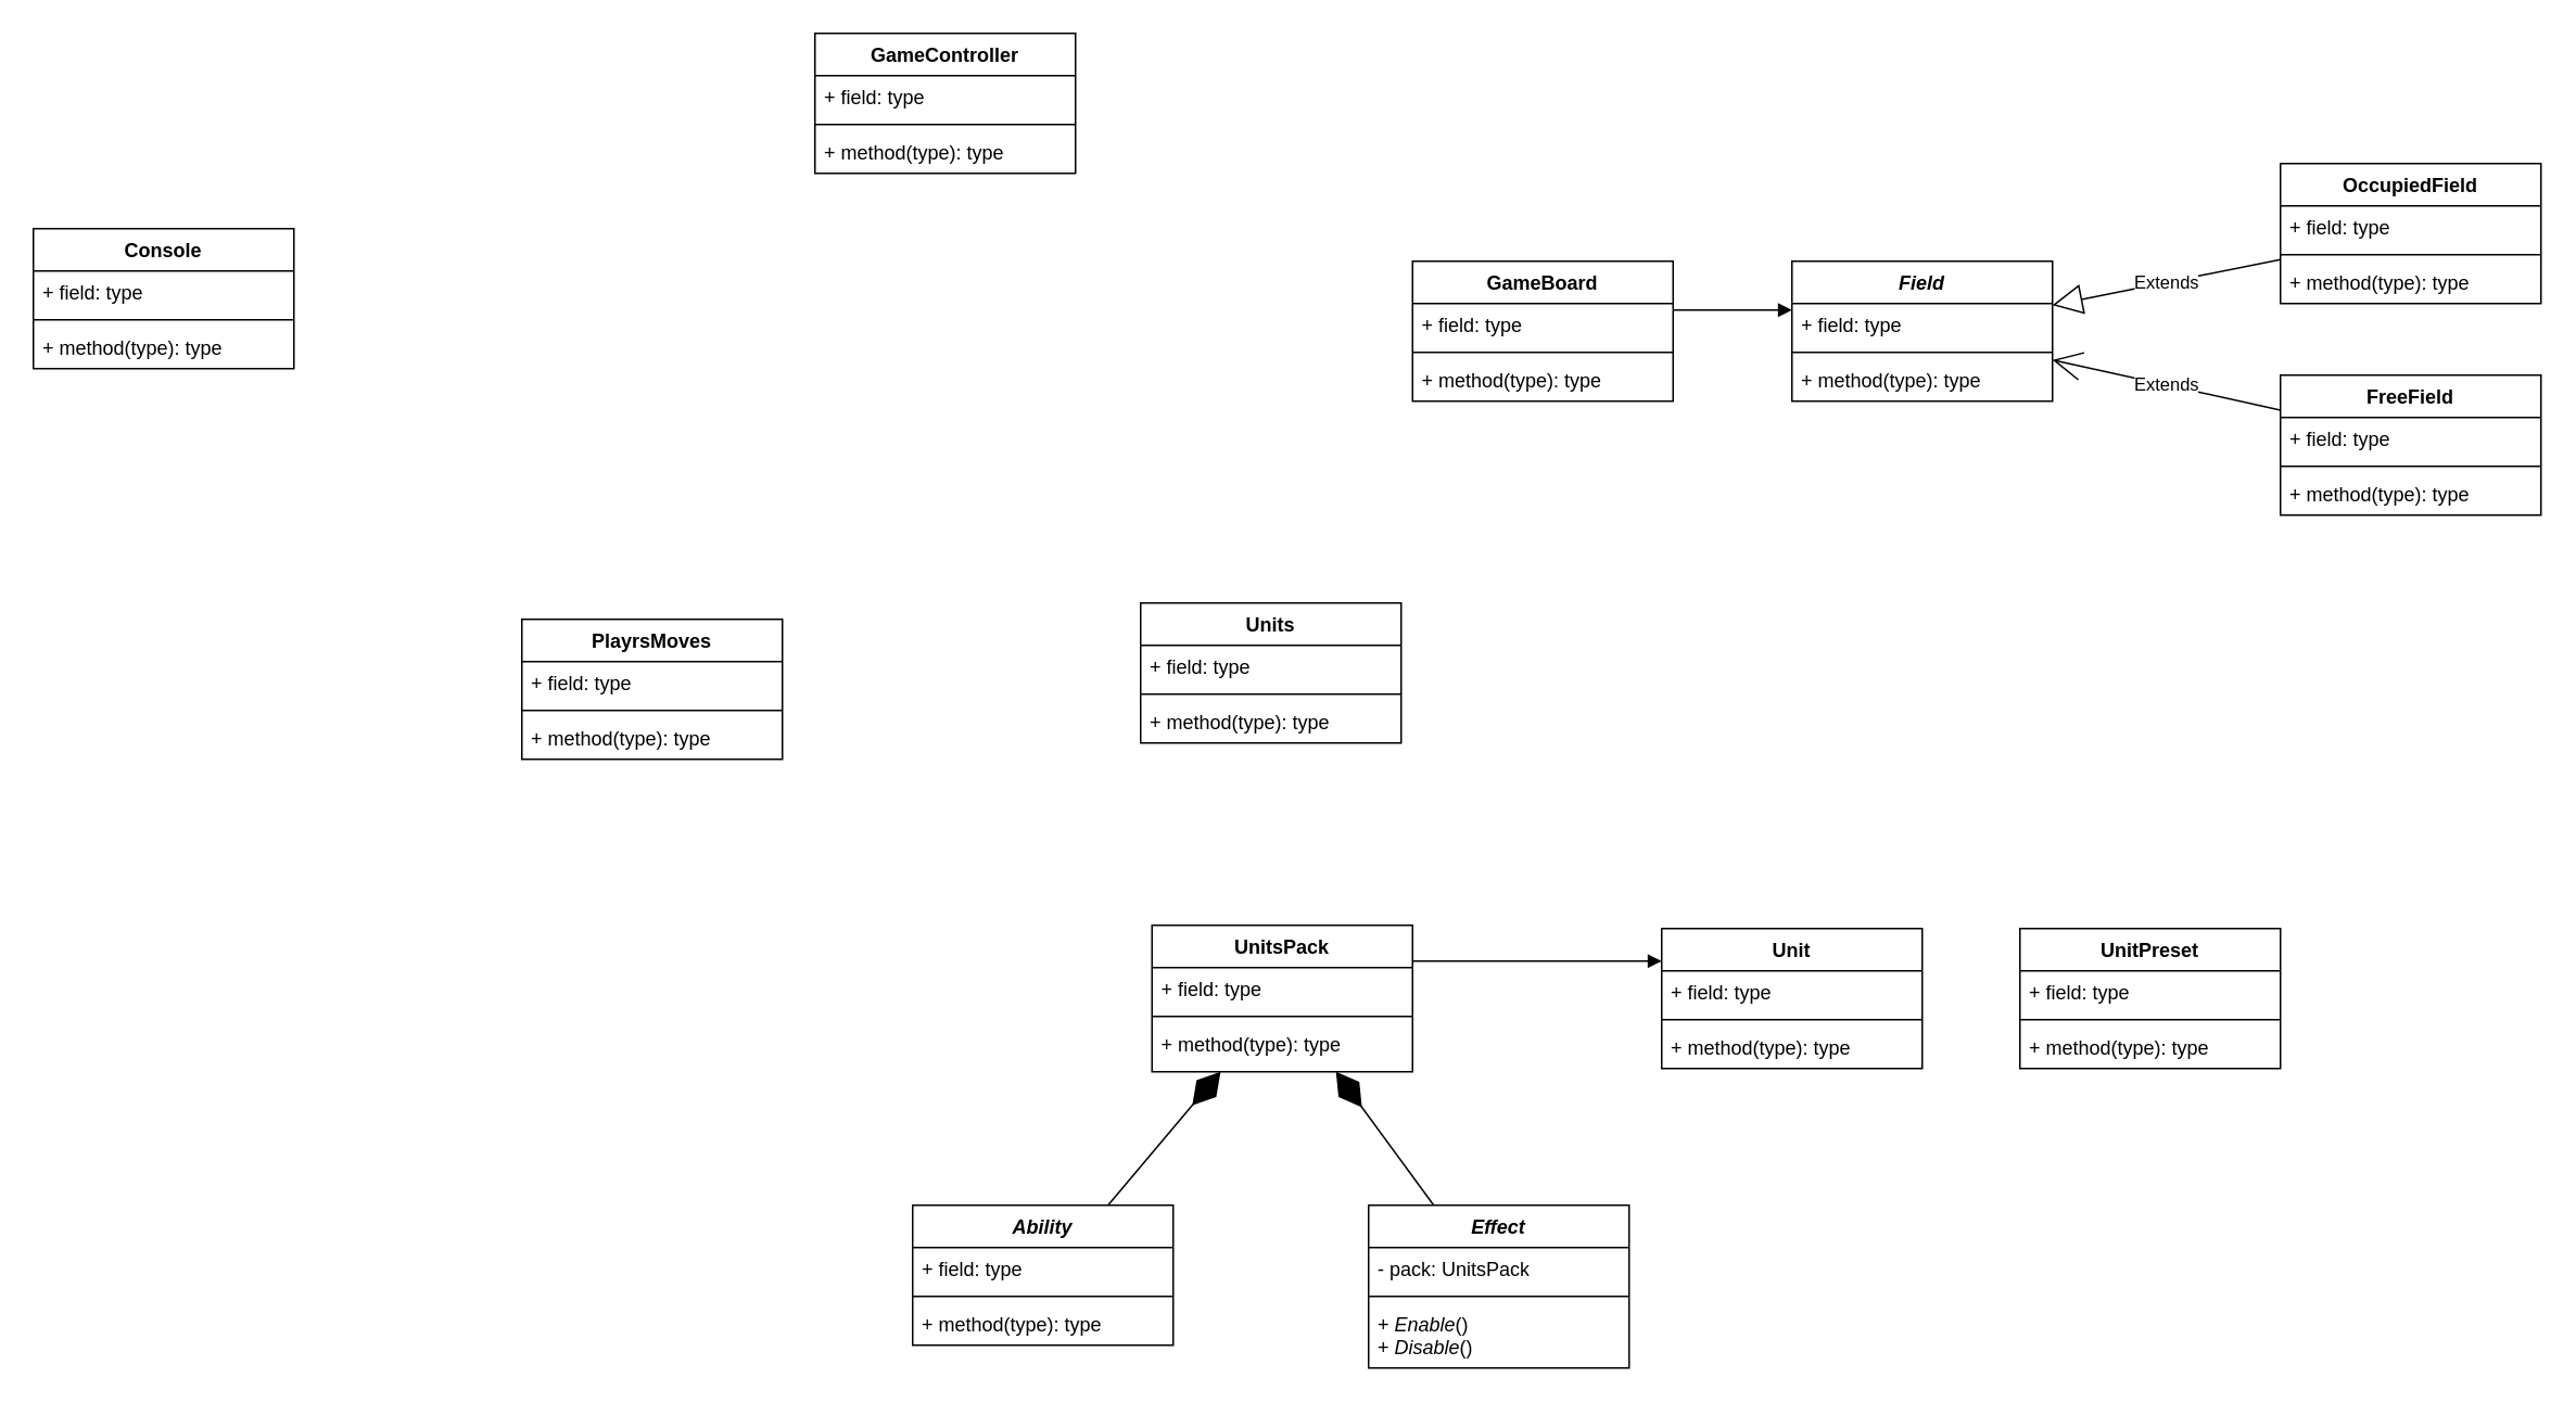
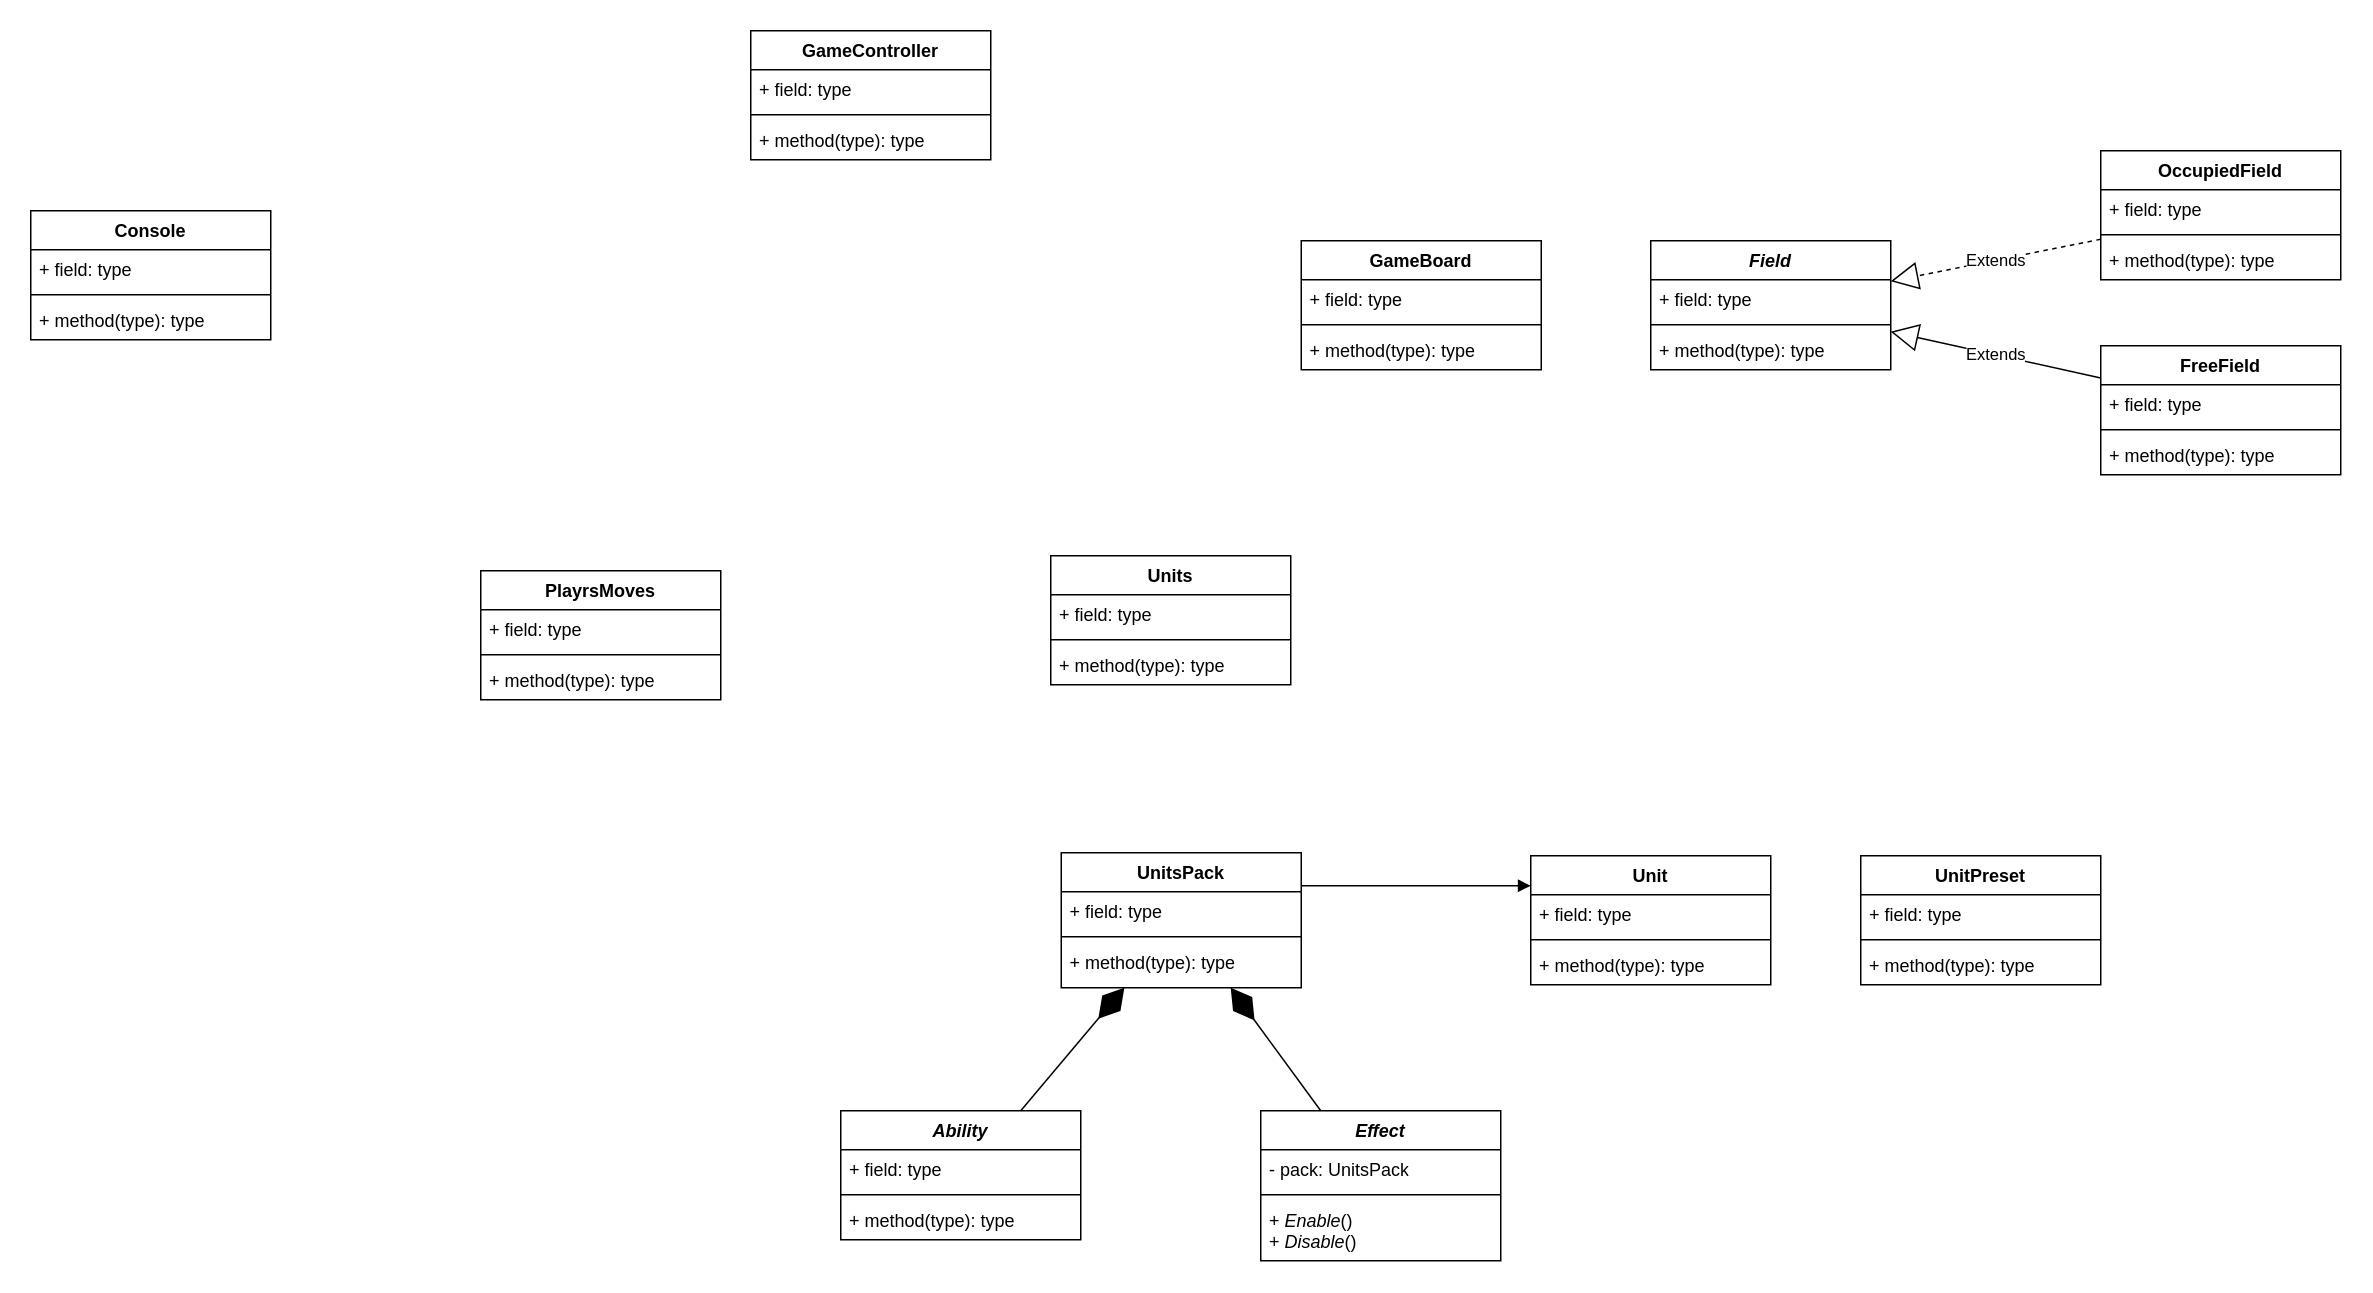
- <mxCell id="57" value="Extends" style="endArrow=block;endSize=16;endFill=0;html=1;rounded=0;" edge="1" parent="1" source="52" target="40"><mxGeometry width="160" relative="1" as="geometry"><mxPoint x="1300" y="90" as="sourcePoint" /><mxPoint x="1270" y="150" as="targetPoint" /></mxGeometry></mxCell>
+ <mxCell id="57" value="Extends" style="endArrow=block;endSize=16;endFill=0;html=1;rounded=0;dashed=1;" edge="1" parent="1" source="52" target="40"><mxGeometry width="160" relative="1" as="geometry"><mxPoint x="1300" y="90" as="sourcePoint" /><mxPoint x="1270" y="150" as="targetPoint" /></mxGeometry></mxCell>
- <mxCell id="59" value="" style="html=1;verticalAlign=bottom;endArrow=block;edgeStyle=elbowEdgeStyle;elbow=vertical;curved=0;rounded=0;" edge="1" parent="1" source="6" target="40"><mxGeometry width="80" relative="1" as="geometry"><mxPoint x="960" y="290" as="sourcePoint" /><mxPoint x="1113" y="290" as="targetPoint" /><Array as="points"><mxPoint x="1070" y="190" /></Array></mxGeometry></mxCell>
- <mxCell id="56" value="Extends" style="endArrow=open;endSize=16;endFill=0;html=1;rounded=0;exitX=0;exitY=0.25;exitDx=0;exitDy=0;" edge="1" parent="1" source="48" target="40"><mxGeometry width="160" relative="1" as="geometry"><mxPoint x="950" y="570" as="sourcePoint" /><mxPoint x="1260" y="300" as="targetPoint" /></mxGeometry></mxCell>
+ <mxCell id="56" value="Extends" style="endArrow=block;endSize=16;endFill=0;html=1;rounded=0;exitX=0;exitY=0.25;exitDx=0;exitDy=0;" edge="1" parent="1" source="48" target="40"><mxGeometry width="160" relative="1" as="geometry"><mxPoint x="950" y="570" as="sourcePoint" /><mxPoint x="1260" y="300" as="targetPoint" /></mxGeometry></mxCell>
